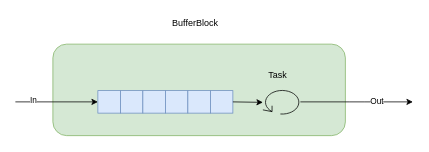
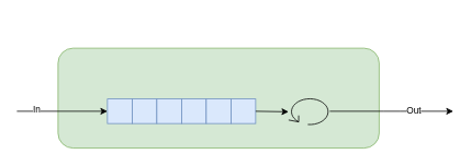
- <mxCell id="16" value="BufferBlock" style="text;html=1;strokeColor=none;fillColor=none;align=center;verticalAlign=middle;whiteSpace=wrap;rounded=0;" vertex="1" parent="1"><mxGeometry x="240" y="20" width="40" height="20" as="geometry" /></mxCell>
- <mxCell id="13" value="Task" style="text;html=1;strokeColor=none;fillColor=none;align=center;verticalAlign=middle;whiteSpace=wrap;rounded=0;" vertex="1" parent="1"><mxGeometry x="350" y="90" width="40" height="20" as="geometry" /></mxCell>
